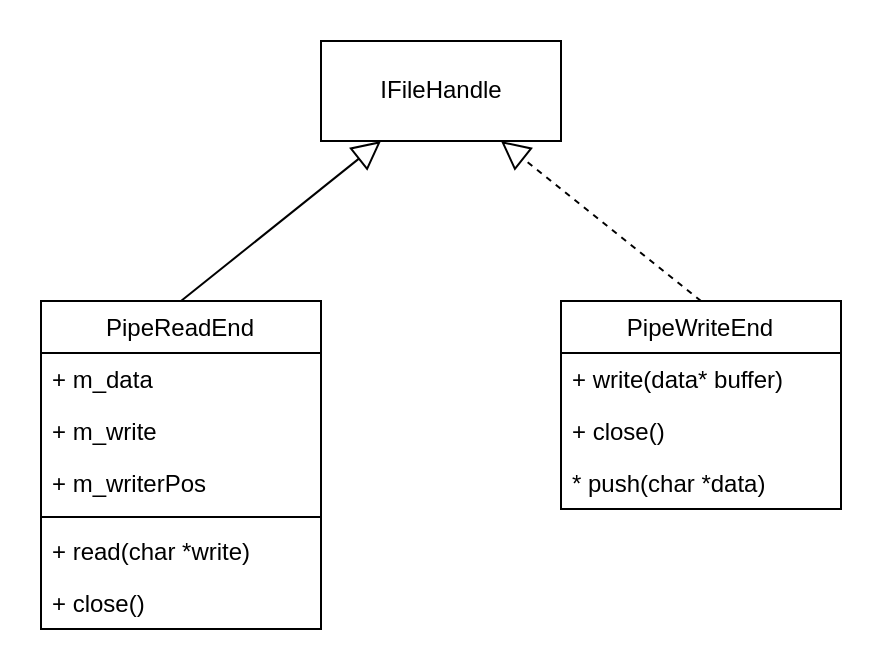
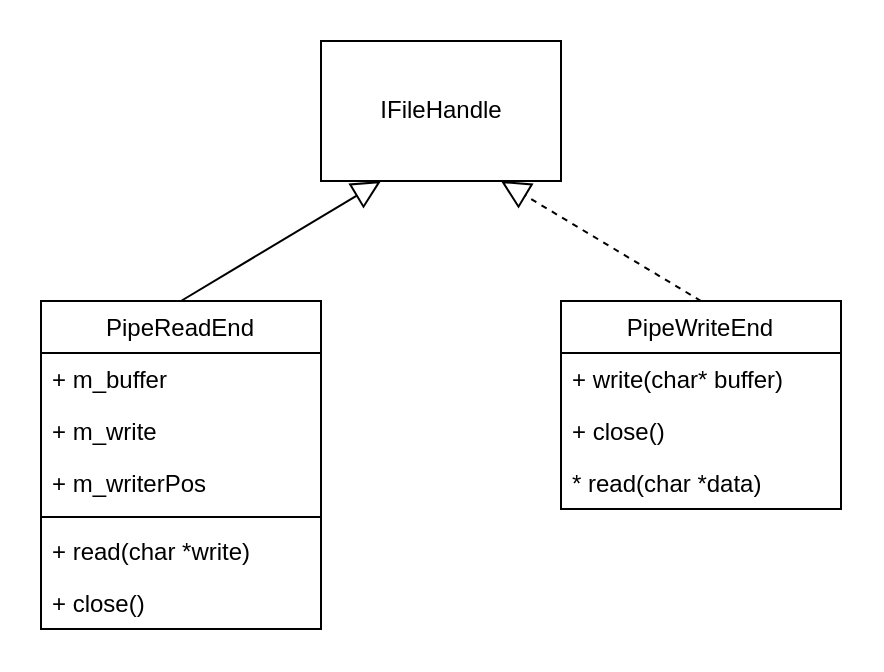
- <mxCell id="13" value="IFileHandle" style="html=1;" vertex="1" parent="1"><mxGeometry x="160" y="20" width="120" height="50" as="geometry" /></mxCell>
+ <mxCell id="13" value="IFileHandle" style="html=1;" vertex="1" parent="1"><mxGeometry x="160" y="20" width="120" height="70" as="geometry" /></mxCell>
- <mxCell id="3" value="+ m_data" style="text;strokeColor=none;fillColor=none;align=left;verticalAlign=top;spacingLeft=4;spacingRight=4;overflow=hidden;rotatable=0;points=[[0,0.5],[1,0.5]];portConstraint=eastwest;" vertex="1" parent="2"><mxGeometry y="26" width="140" height="26" as="geometry" /></mxCell>
+ <mxCell id="3" value="+ m_buffer" style="text;strokeColor=none;fillColor=none;align=left;verticalAlign=top;spacingLeft=4;spacingRight=4;overflow=hidden;rotatable=0;points=[[0,0.5],[1,0.5]];portConstraint=eastwest;" vertex="1" parent="2"><mxGeometry y="26" width="140" height="26" as="geometry" /></mxCell>
- <mxCell id="10" value="+ write(data* buffer)" style="text;strokeColor=none;fillColor=none;align=left;verticalAlign=top;spacingLeft=4;spacingRight=4;overflow=hidden;rotatable=0;points=[[0,0.5],[1,0.5]];portConstraint=eastwest;" vertex="1" parent="9"><mxGeometry y="26" width="140" height="26" as="geometry" /></mxCell>
+ <mxCell id="10" value="+ write(char* buffer)" style="text;strokeColor=none;fillColor=none;align=left;verticalAlign=top;spacingLeft=4;spacingRight=4;overflow=hidden;rotatable=0;points=[[0,0.5],[1,0.5]];portConstraint=eastwest;" vertex="1" parent="9"><mxGeometry y="26" width="140" height="26" as="geometry" /></mxCell>
- <mxCell id="12" value="* push(char *data)" style="text;strokeColor=none;fillColor=none;align=left;verticalAlign=top;spacingLeft=4;spacingRight=4;overflow=hidden;rotatable=0;points=[[0,0.5],[1,0.5]];portConstraint=eastwest;" vertex="1" parent="9"><mxGeometry y="78" width="140" height="26" as="geometry" /></mxCell>
+ <mxCell id="12" value="* read(char *data)" style="text;strokeColor=none;fillColor=none;align=left;verticalAlign=top;spacingLeft=4;spacingRight=4;overflow=hidden;rotatable=0;points=[[0,0.5],[1,0.5]];portConstraint=eastwest;" vertex="1" parent="9"><mxGeometry y="78" width="140" height="26" as="geometry" /></mxCell>
